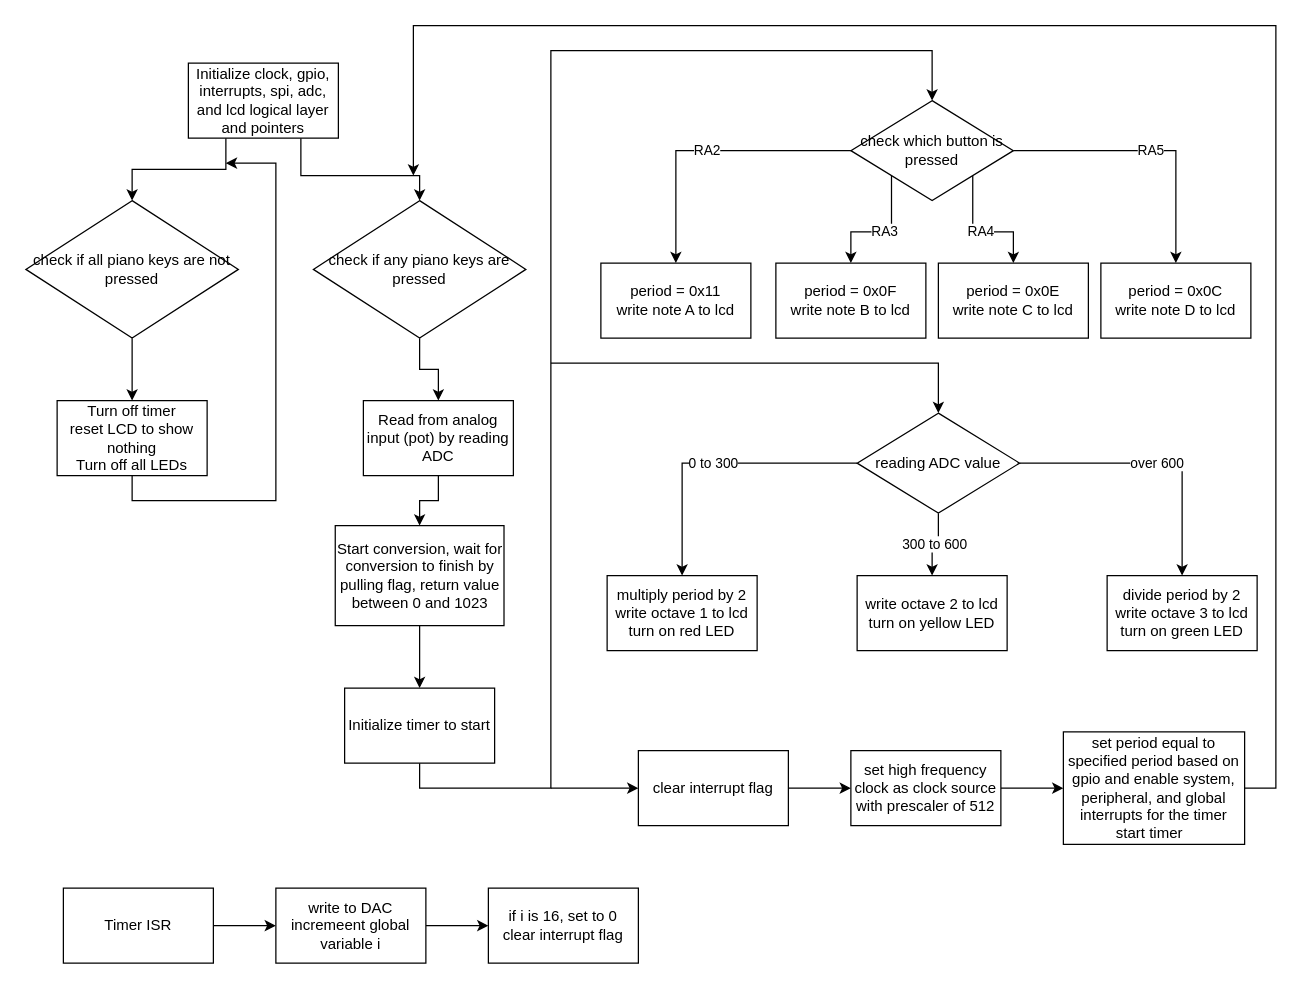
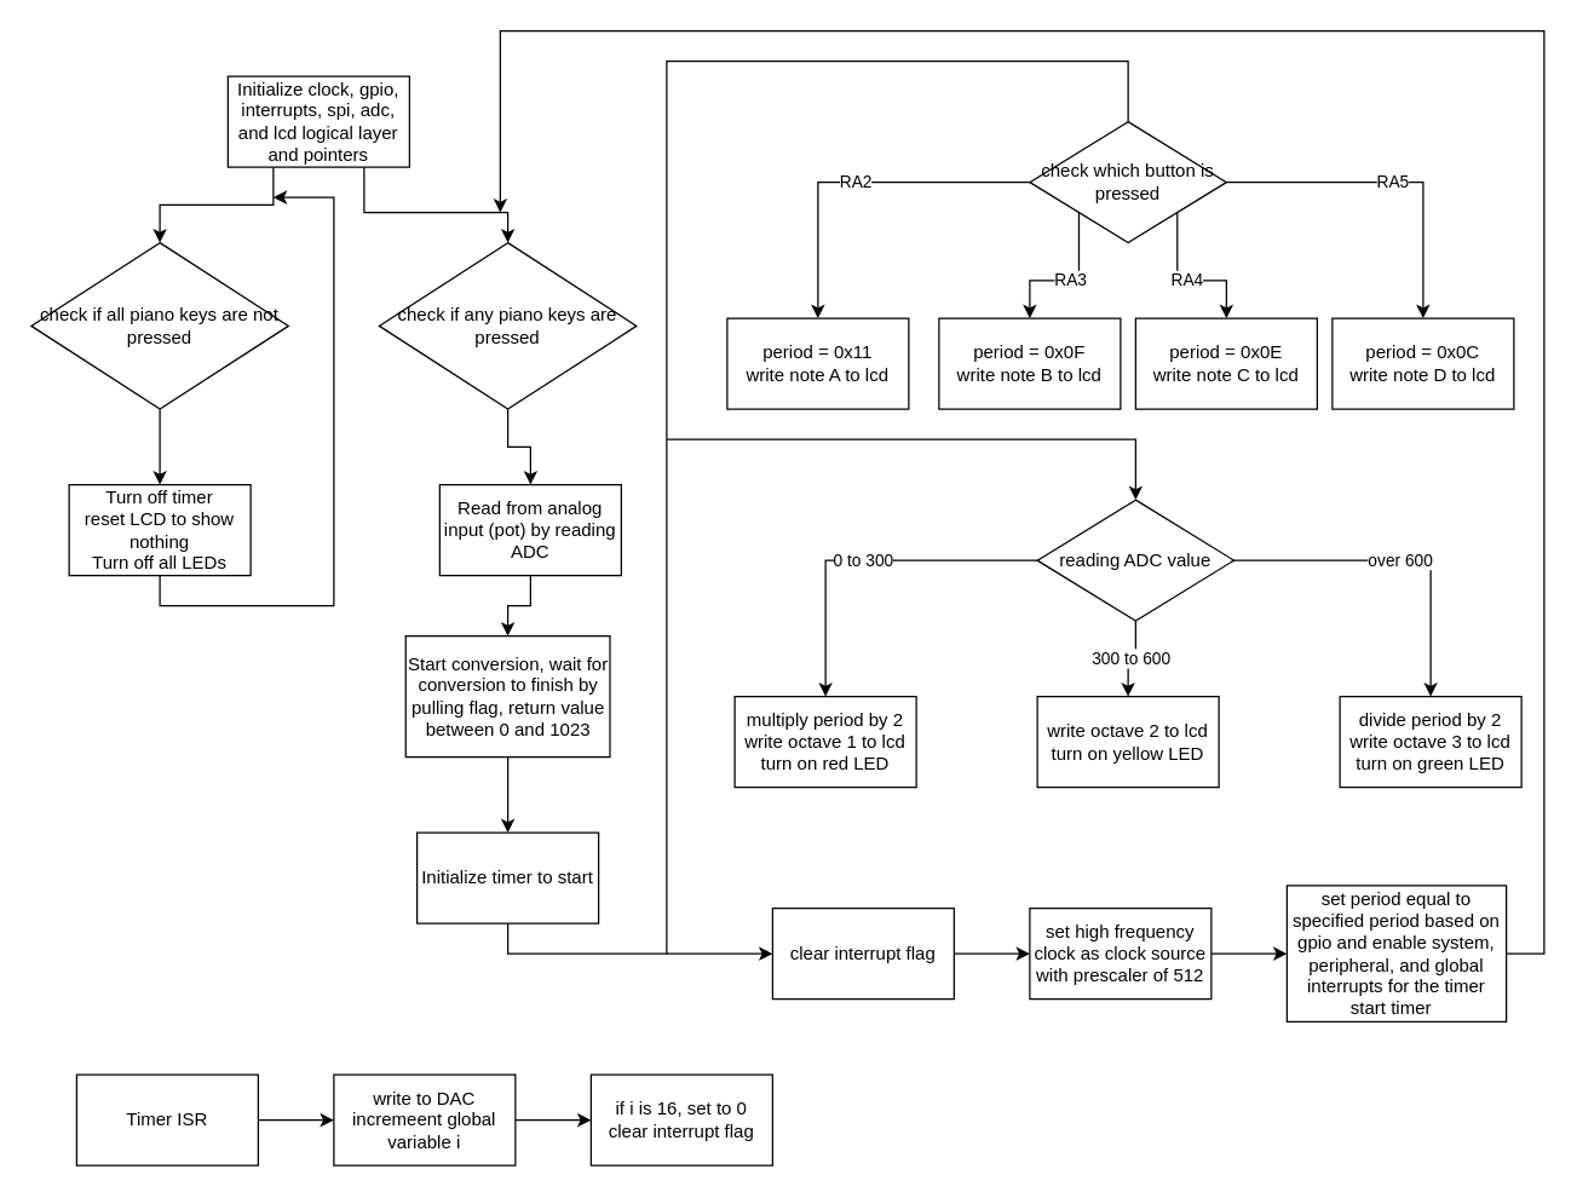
- <mxCell id="15" style="edgeStyle=orthogonalEdgeStyle;rounded=0;orthogonalLoop=1;jettySize=auto;html=1;exitX=0.5;exitY=1;exitDx=0;exitDy=0;entryX=0.5;entryY=0;entryDx=0;entryDy=0;" edge="1" parent="1" source="16" target="21"><mxGeometry relative="1" as="geometry"><mxPoint x="440" y="30" as="targetPoint" /><Array as="points"><mxPoint x="335" y="630" /><mxPoint x="440" y="630" /><mxPoint x="440" y="40" /><mxPoint x="745" y="40" /></Array></mxGeometry></mxCell>
+ <mxCell id="15" style="edgeStyle=orthogonalEdgeStyle;rounded=0;orthogonalLoop=1;jettySize=auto;html=1;exitX=0.5;exitY=1;exitDx=0;exitDy=0;entryX=0.5;entryY=0;entryDx=0;entryDy=0;endArrow=none;" edge="1" parent="1" source="16" target="21"><mxGeometry relative="1" as="geometry"><mxPoint x="440" y="30" as="targetPoint" /><Array as="points"><mxPoint x="335" y="630" /><mxPoint x="440" y="630" /><mxPoint x="440" y="40" /><mxPoint x="745" y="40" /></Array></mxGeometry></mxCell>
